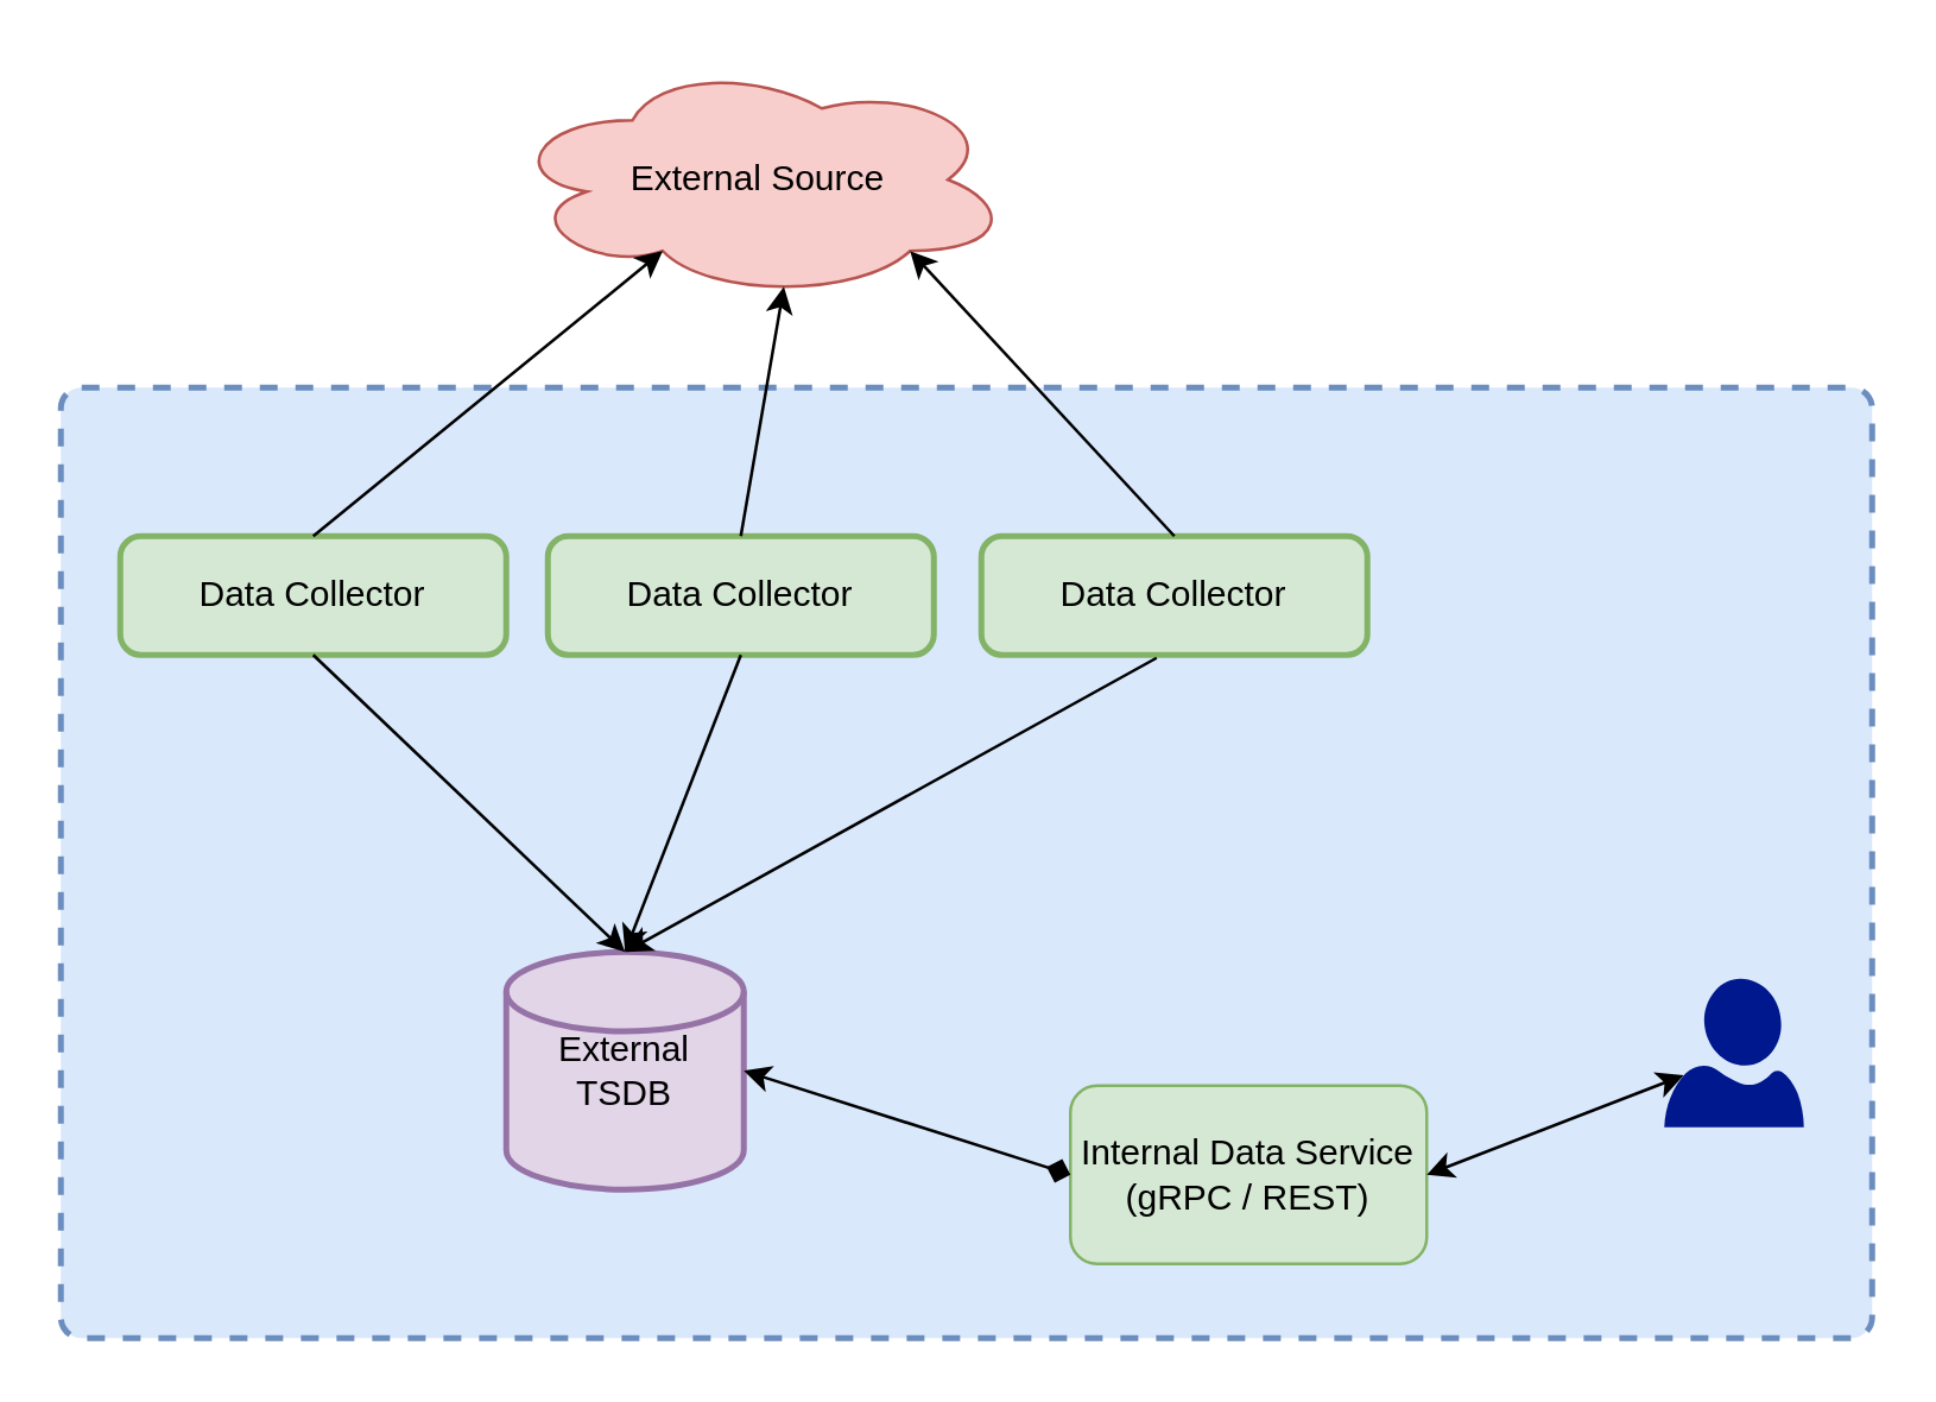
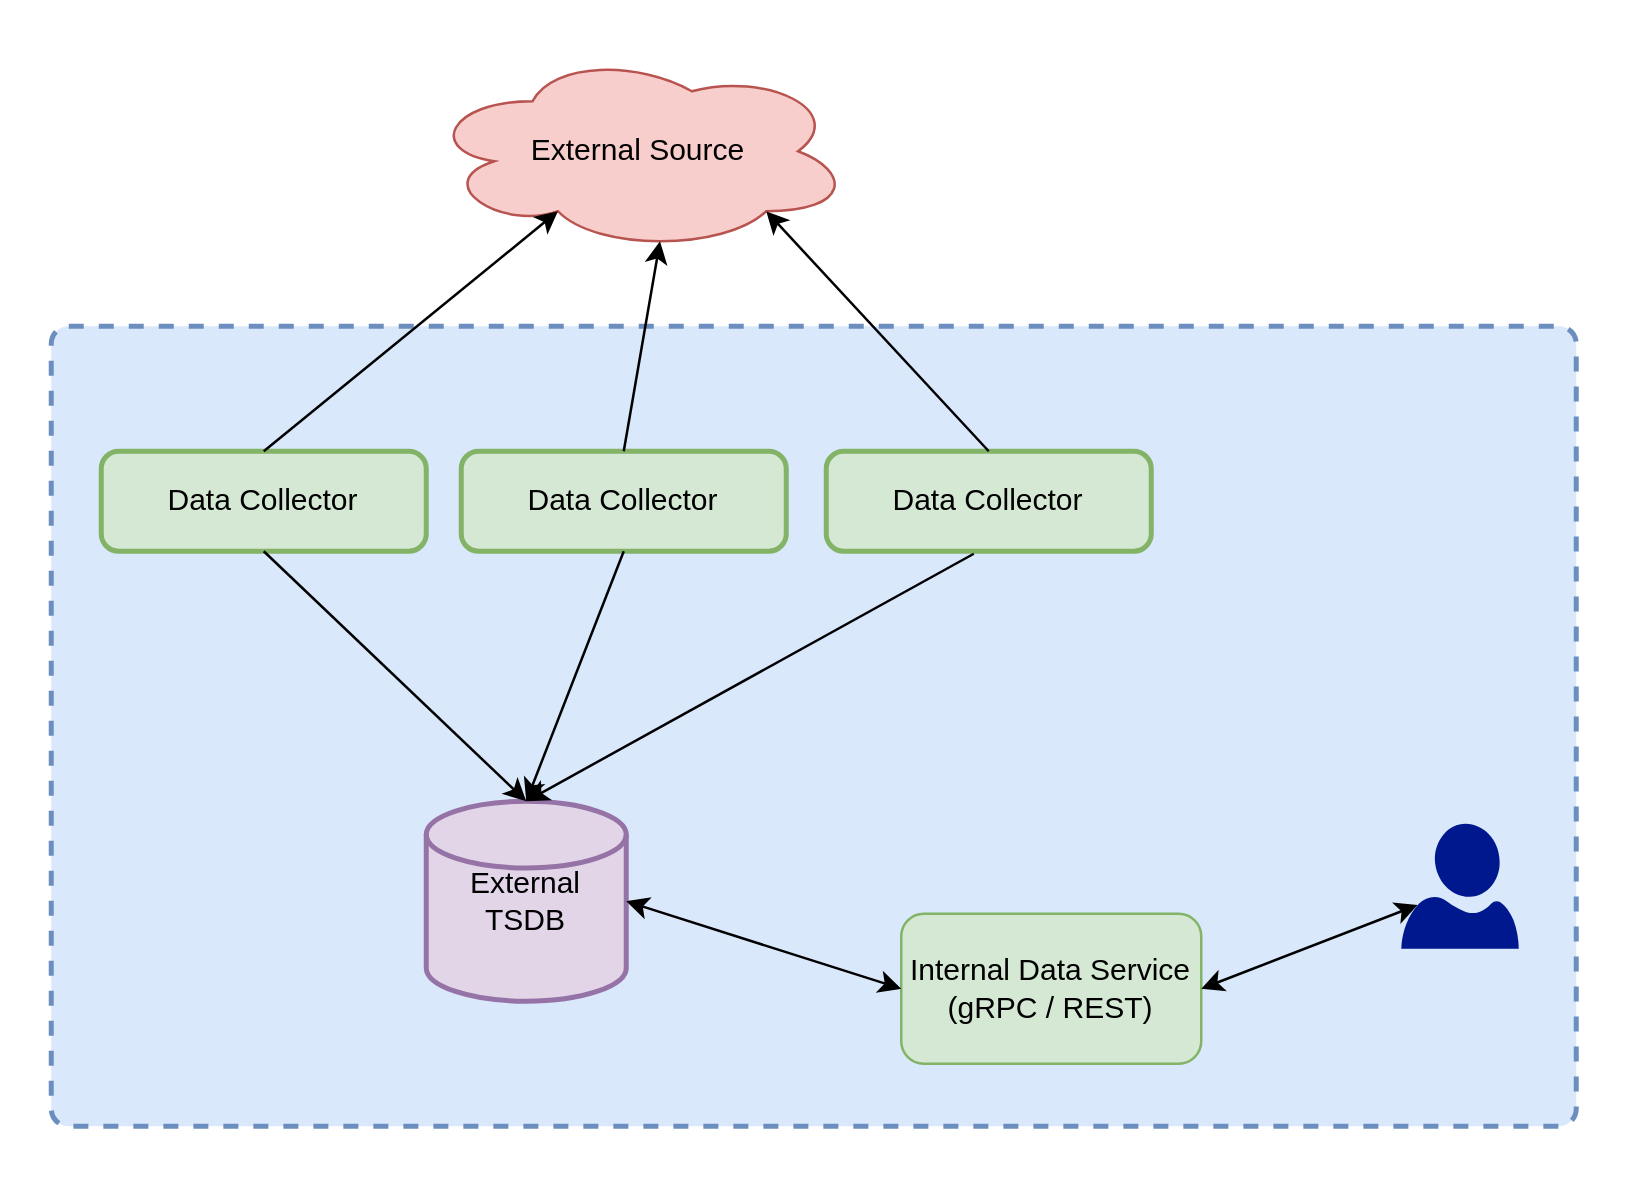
- <mxCell id="15" value="" style="endArrow=diamond;startArrow=classic;html=1;entryX=0;entryY=0.5;entryDx=0;entryDy=0;exitX=1;exitY=0.5;exitDx=0;exitDy=0;exitPerimeter=0;" edge="1" parent="1" source="3" target="14"><mxGeometry width="50" height="50" relative="1" as="geometry"><mxPoint x="310" y="590" as="sourcePoint" /><mxPoint x="360" y="540" as="targetPoint" /></mxGeometry></mxCell>
+ <mxCell id="15" value="" style="endArrow=classic;startArrow=classic;html=1;entryX=0;entryY=0.5;entryDx=0;entryDy=0;exitX=1;exitY=0.5;exitDx=0;exitDy=0;exitPerimeter=0;" edge="1" parent="1" source="3" target="14"><mxGeometry width="50" height="50" relative="1" as="geometry"><mxPoint x="310" y="590" as="sourcePoint" /><mxPoint x="360" y="540" as="targetPoint" /></mxGeometry></mxCell>
